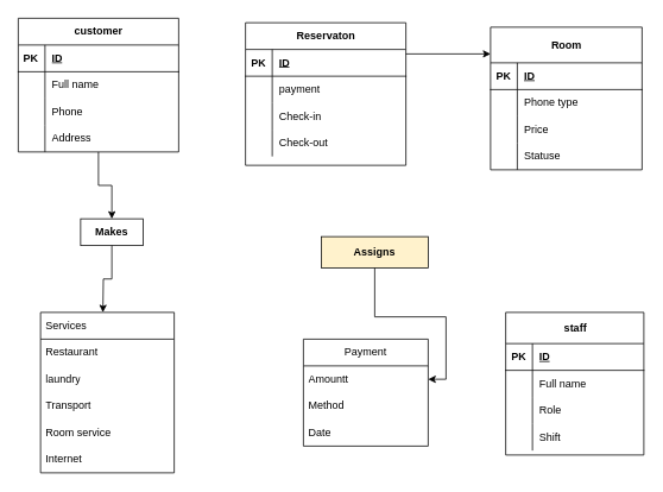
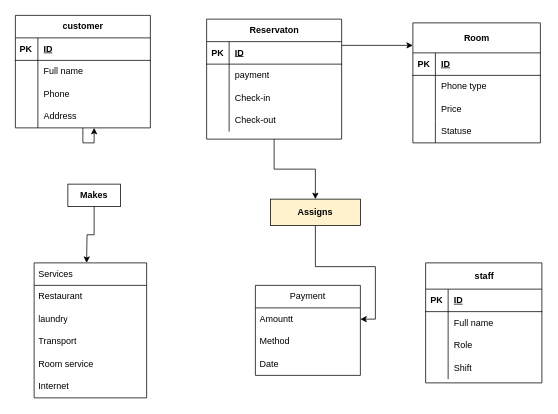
- <mxCell id="2" value="" style="edgeStyle=orthogonalEdgeStyle;rounded=0;orthogonalLoop=1;jettySize=auto;html=1;fontFamily=Helvetica;fontSize=12;fontColor=default;" edge="1" parent="1" source="3" target="17"><mxGeometry relative="1" as="geometry" /></mxCell>
+ <mxCell id="2" value="" style="edgeStyle=orthogonalEdgeStyle;rounded=0;orthogonalLoop=1;jettySize=auto;html=1;fontFamily=Helvetica;fontSize=12;fontColor=default;" edge="1" parent="1" source="3" target="15"><mxGeometry relative="1" as="geometry" /></mxCell>
+ <mxCell id="24" value="" style="edgeStyle=orthogonalEdgeStyle;rounded=0;orthogonalLoop=1;jettySize=auto;html=1;" edge="1" parent="1" source="25" target="39"><mxGeometry relative="1" as="geometry" /></mxCell>
